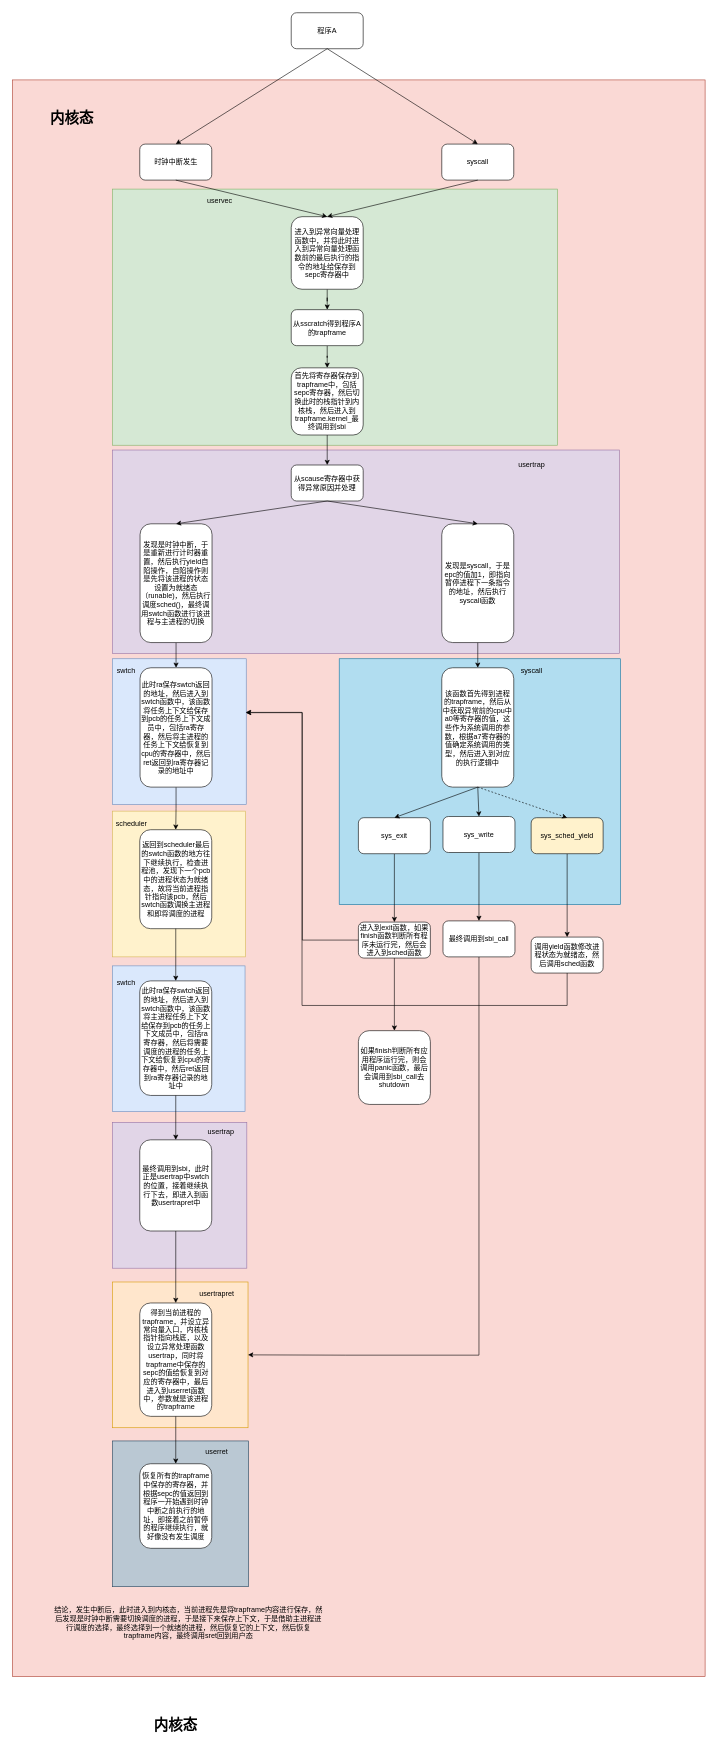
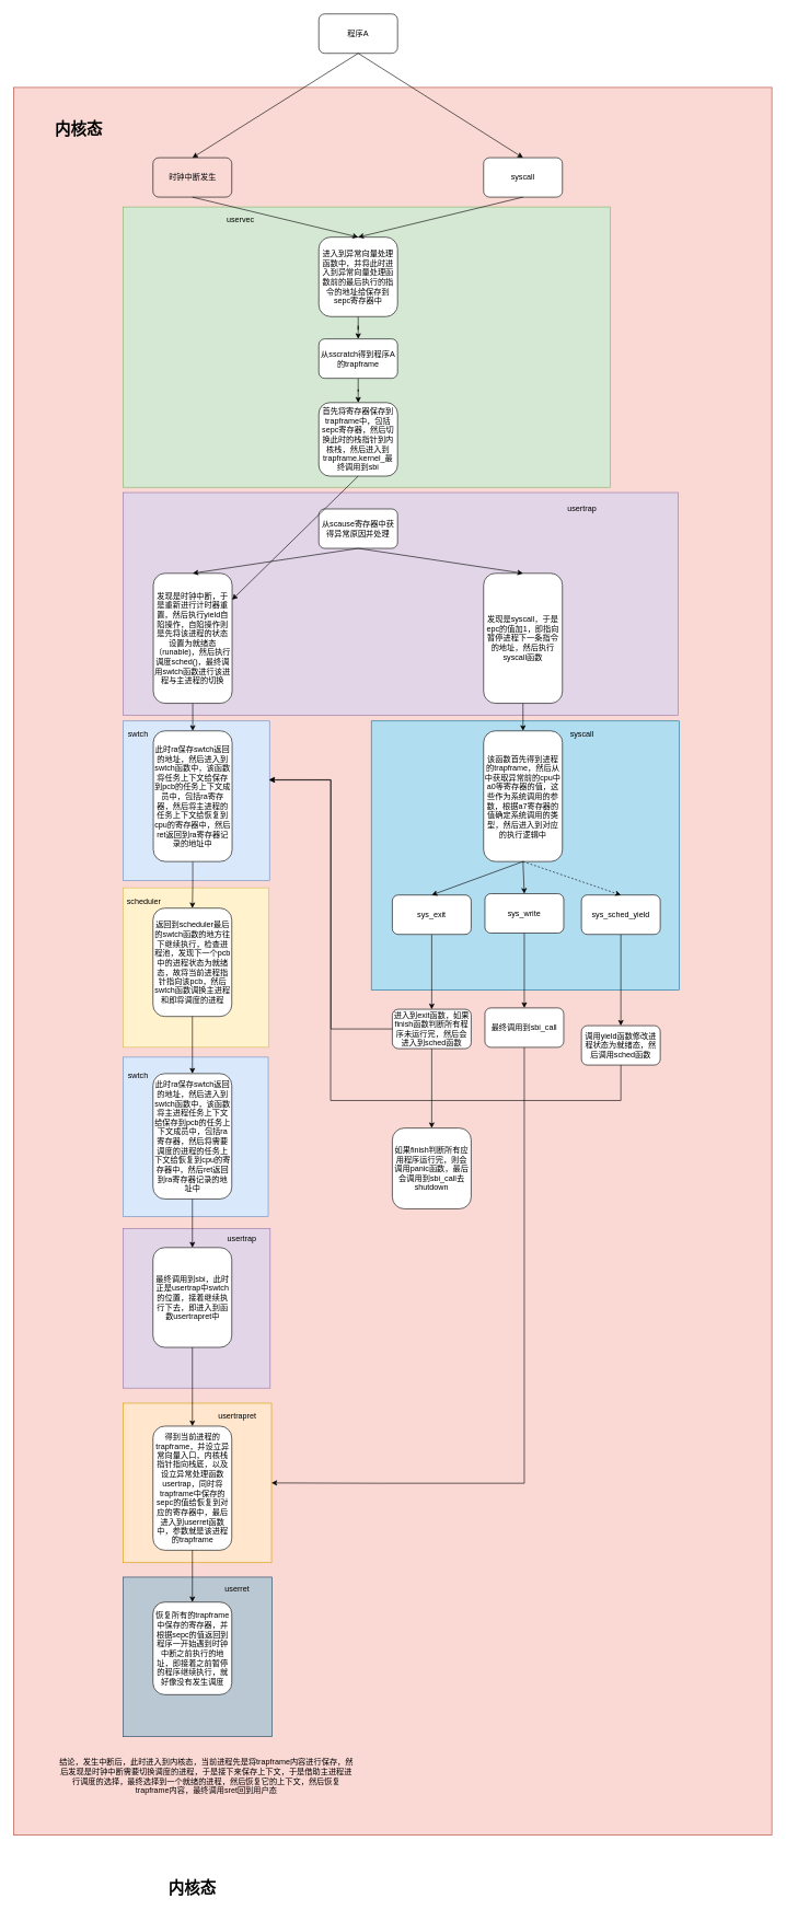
- <mxCell id="10" value="时钟中断发生" style="whiteSpace=wrap;html=1;rounded=1;" parent="1" vertex="1"><mxGeometry x="232.5" y="239" width="120" height="60" as="geometry" /></mxCell>
+ <mxCell id="10" value="时钟中断发生" style="whiteSpace=wrap;html=1;rounded=1;fillColor=#fad9d5;" parent="1" vertex="1"><mxGeometry x="232.5" y="239" width="120" height="60" as="geometry" /></mxCell>
- <mxCell id="18" value="" style="endArrow=classic;html=1;rounded=0;exitX=0.5;exitY=1;exitDx=0;exitDy=0;entryX=0.5;entryY=0;entryDx=0;entryDy=0;" parent="1" source="15" target="17" edge="1"><mxGeometry width="50" height="50" relative="1" as="geometry"><mxPoint x="587" y="639" as="sourcePoint" /><mxPoint x="637" y="589" as="targetPoint" /></mxGeometry></mxCell>
+ <mxCell id="18" value="" style="endArrow=classic;html=1;rounded=0;exitX=0.5;exitY=1;exitDx=0;exitDy=0;" parent="1" source="15" target="20" edge="1"><mxGeometry width="50" height="50" relative="1" as="geometry"><mxPoint x="587" y="639" as="sourcePoint" /><mxPoint x="637" y="589" as="targetPoint" /></mxGeometry></mxCell>
- <mxCell id="59" value="sys_sched_yield" style="rounded=1;whiteSpace=wrap;html=1;fillColor=#fff2cc;" vertex="1" parent="1"><mxGeometry x="885" y="1362" width="120" height="60" as="geometry" /></mxCell>
+ <mxCell id="59" value="sys_sched_yield" style="rounded=1;whiteSpace=wrap;html=1;" vertex="1" parent="1"><mxGeometry x="885" y="1362" width="120" height="60" as="geometry" /></mxCell>
